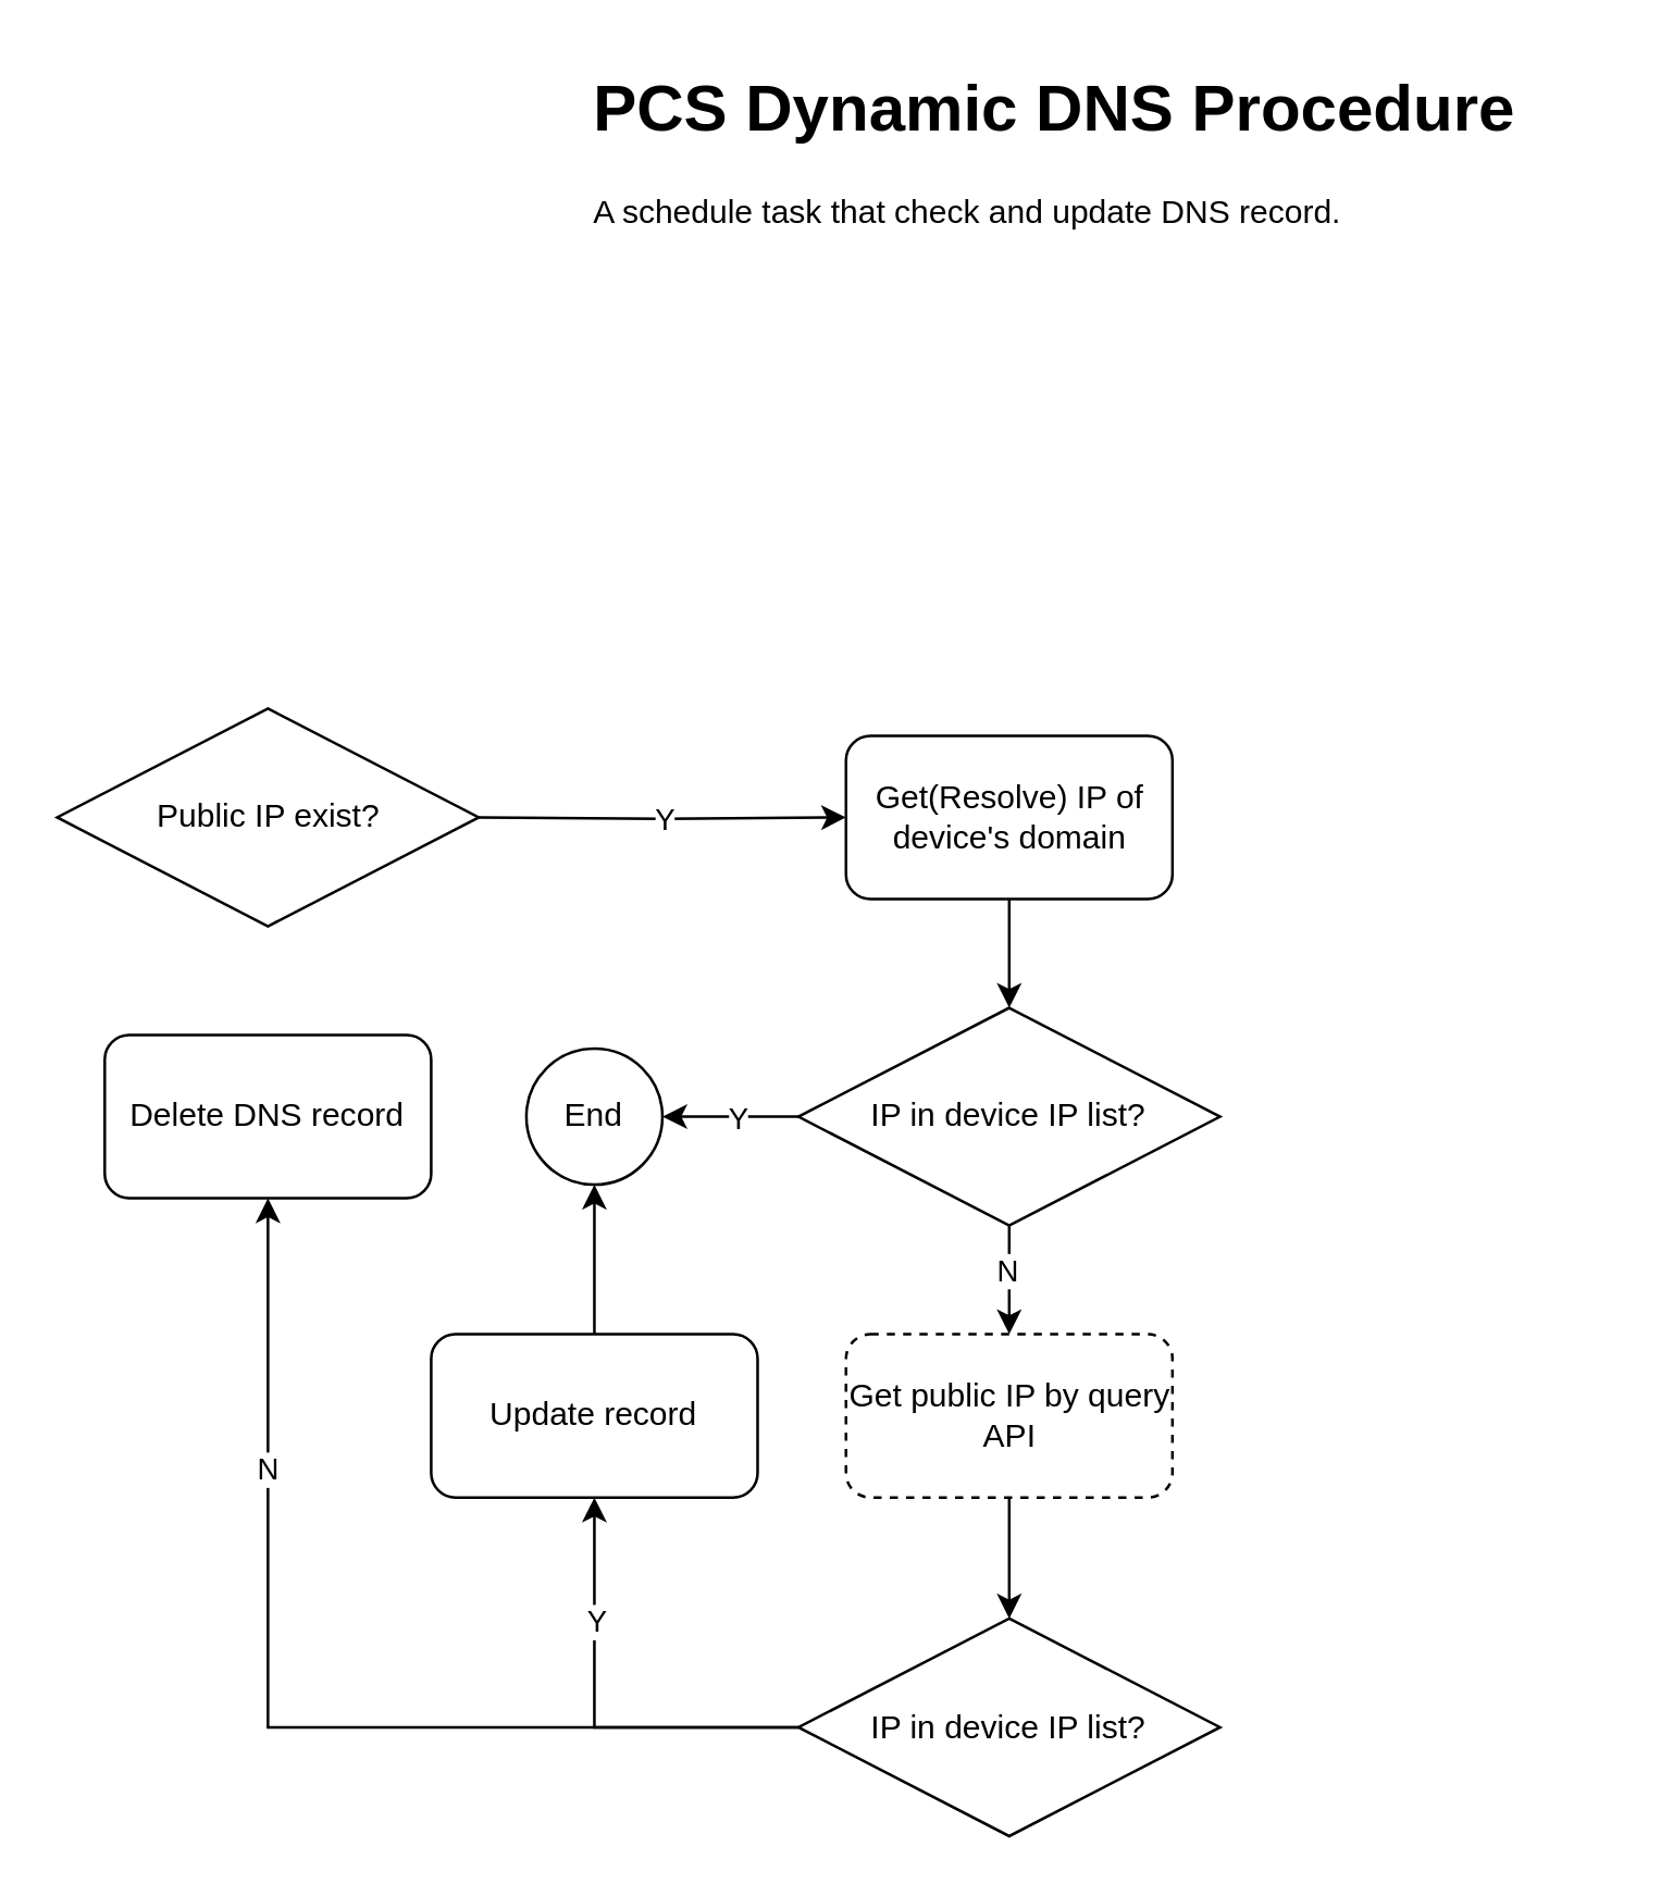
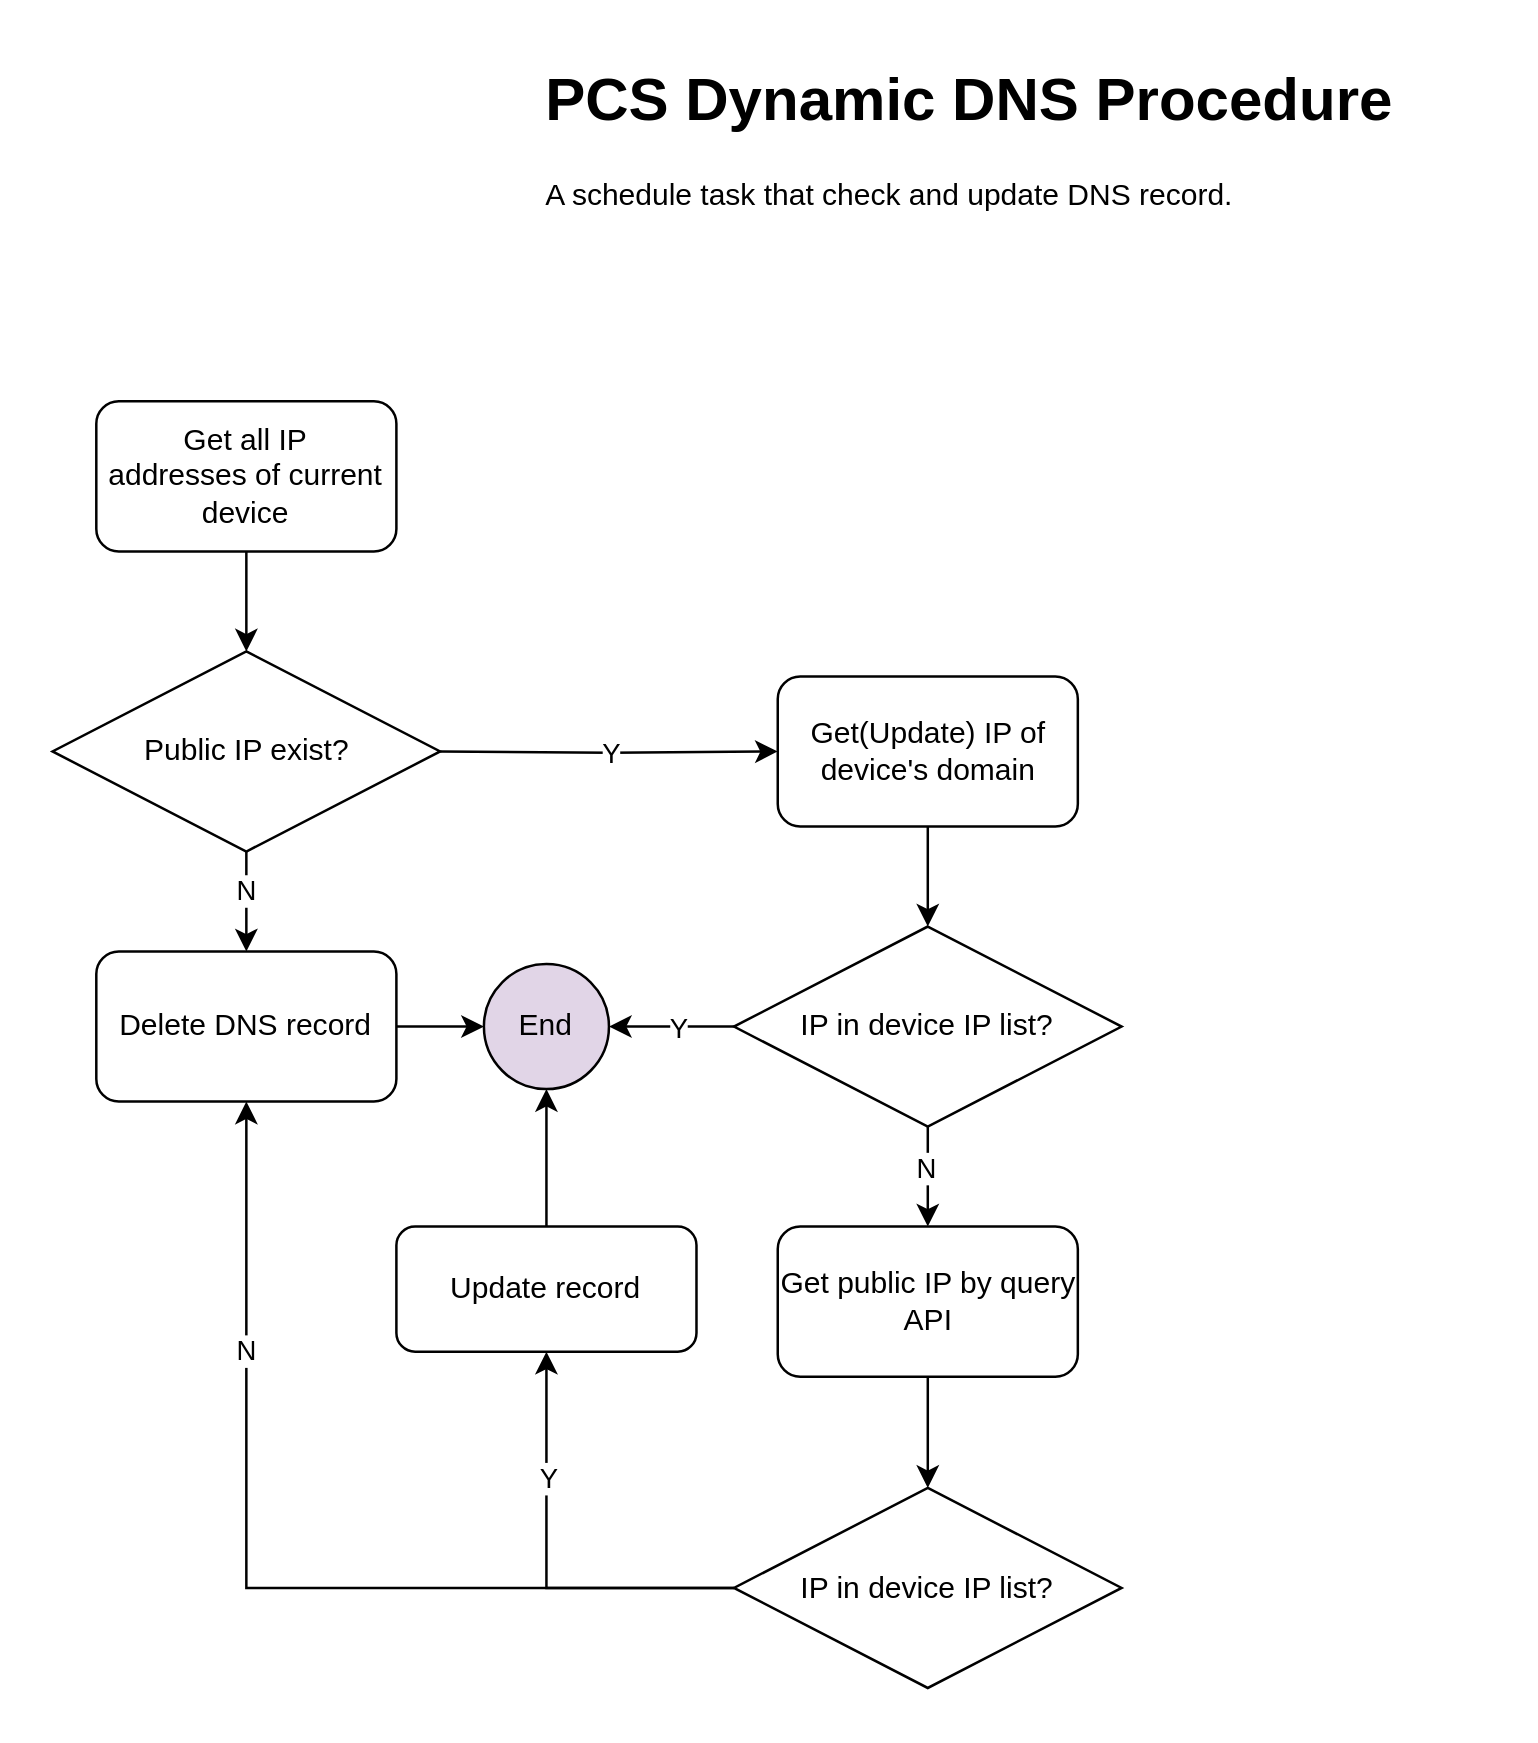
+ <mxCell id="3" value="Get all IP addresses&amp;nbsp;of current device" style="rounded=1;whiteSpace=wrap;html=1;" vertex="1" parent="1"><mxGeometry x="38" y="160" width="120" height="60" as="geometry" /></mxCell>
+ <mxCell id="2" style="edgeStyle=orthogonalEdgeStyle;rounded=0;orthogonalLoop=1;jettySize=auto;html=1;exitX=0.5;exitY=1;exitDx=0;exitDy=0;entryX=0.5;entryY=0;entryDx=0;entryDy=0;" edge="1" parent="1" source="3" target="7"><mxGeometry relative="1" as="geometry" /></mxCell>
- <mxCell id="11" value="Get(Resolve) IP of device's domain" style="rounded=1;whiteSpace=wrap;html=1;" vertex="1" parent="1"><mxGeometry x="310.5" y="270" width="120" height="60" as="geometry" /></mxCell>
+ <mxCell id="11" value="Get(Update) IP of device's domain" style="rounded=1;whiteSpace=wrap;html=1;" vertex="1" parent="1"><mxGeometry x="310.5" y="270" width="120" height="60" as="geometry" /></mxCell>
+ <mxCell id="4" style="edgeStyle=orthogonalEdgeStyle;rounded=0;orthogonalLoop=1;jettySize=auto;html=1;exitX=0.5;exitY=1;exitDx=0;exitDy=0;entryX=0.5;entryY=0;entryDx=0;entryDy=0;" edge="1" parent="1" source="7" target="9"><mxGeometry relative="1" as="geometry" /></mxCell>
+ <mxCell id="5" value="N" style="edgeLabel;html=1;align=center;verticalAlign=middle;resizable=0;points=[];" vertex="1" connectable="0" parent="4"><mxGeometry x="-0.25" relative="1" as="geometry"><mxPoint x="-1" as="offset" /></mxGeometry></mxCell>
+ <mxCell id="8" style="edgeStyle=orthogonalEdgeStyle;rounded=0;orthogonalLoop=1;jettySize=auto;html=1;exitX=1;exitY=0.5;exitDx=0;exitDy=0;entryX=0;entryY=0.5;entryDx=0;entryDy=0;" edge="1" parent="1" source="9" target="12"><mxGeometry relative="1" as="geometry" /></mxCell>
- <mxCell id="12" value="End" style="ellipse;whiteSpace=wrap;html=1;aspect=fixed;" vertex="1" parent="1"><mxGeometry x="193" y="385" width="50" height="50" as="geometry" /></mxCell>
+ <mxCell id="12" value="End" style="ellipse;whiteSpace=wrap;html=1;aspect=fixed;fillColor=#e1d5e7;" vertex="1" parent="1"><mxGeometry x="193" y="385" width="50" height="50" as="geometry" /></mxCell>
- <mxCell id="26" value="Update record" style="rounded=1;whiteSpace=wrap;html=1;" vertex="1" parent="1"><mxGeometry x="158" y="490" width="120" height="60" as="geometry" /></mxCell>
+ <mxCell id="26" value="Update record" style="rounded=1;whiteSpace=wrap;html=1;" vertex="1" parent="1"><mxGeometry x="158" y="490" width="120" height="50" as="geometry" /></mxCell>
- <mxCell id="19" value="Get public IP by query API" style="rounded=1;whiteSpace=wrap;html=1;dashed=1;" vertex="1" parent="1"><mxGeometry x="310.5" y="490" width="120" height="60" as="geometry" /></mxCell>
+ <mxCell id="19" value="Get public IP by query API" style="rounded=1;whiteSpace=wrap;html=1;" vertex="1" parent="1"><mxGeometry x="310.5" y="490" width="120" height="60" as="geometry" /></mxCell>
